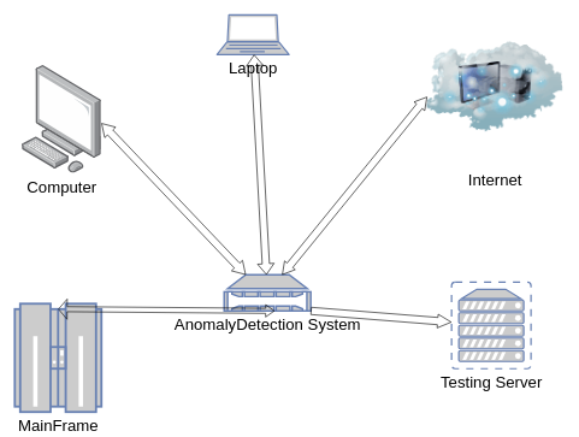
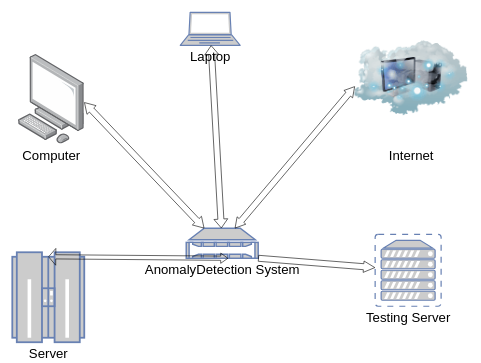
- <mxCell id="4" value="Internet" style="image;html=1;image=img/lib/clip_art/networking/Cloud_Computer_128x128.png;fontSize=22;" parent="1" vertex="1"><mxGeometry x="590" y="10" width="190" height="220" as="geometry" /></mxCell>
+ <mxCell id="4" value="Internet" style="image;html=1;image=img/lib/clip_art/networking/Cloud_Computer_128x128.png;fontSize=22;" parent="1" vertex="1"><mxGeometry x="590" y="20" width="190" height="220" as="geometry" /></mxCell>
- <mxCell id="3" value="MainFrame" style="fontColor=#000000;verticalAlign=top;verticalLabelPosition=bottom;labelPosition=center;align=center;html=1;outlineConnect=0;fillColor=#CCCCCC;strokeColor=#6881B3;gradientColor=none;gradientDirection=north;strokeWidth=2;shape=mxgraph.networks.mainframe;fontSize=22;" parent="1" vertex="1"><mxGeometry x="20" y="420" width="120" height="150" as="geometry" /></mxCell>
+ <mxCell id="3" value="Server" style="fontColor=#000000;verticalAlign=top;verticalLabelPosition=bottom;labelPosition=center;align=center;html=1;outlineConnect=0;fillColor=#CCCCCC;strokeColor=#6881B3;gradientColor=none;gradientDirection=north;strokeWidth=2;shape=mxgraph.networks.mainframe;fontSize=22;" parent="1" vertex="1"><mxGeometry x="20" y="420" width="120" height="150" as="geometry" /></mxCell>
